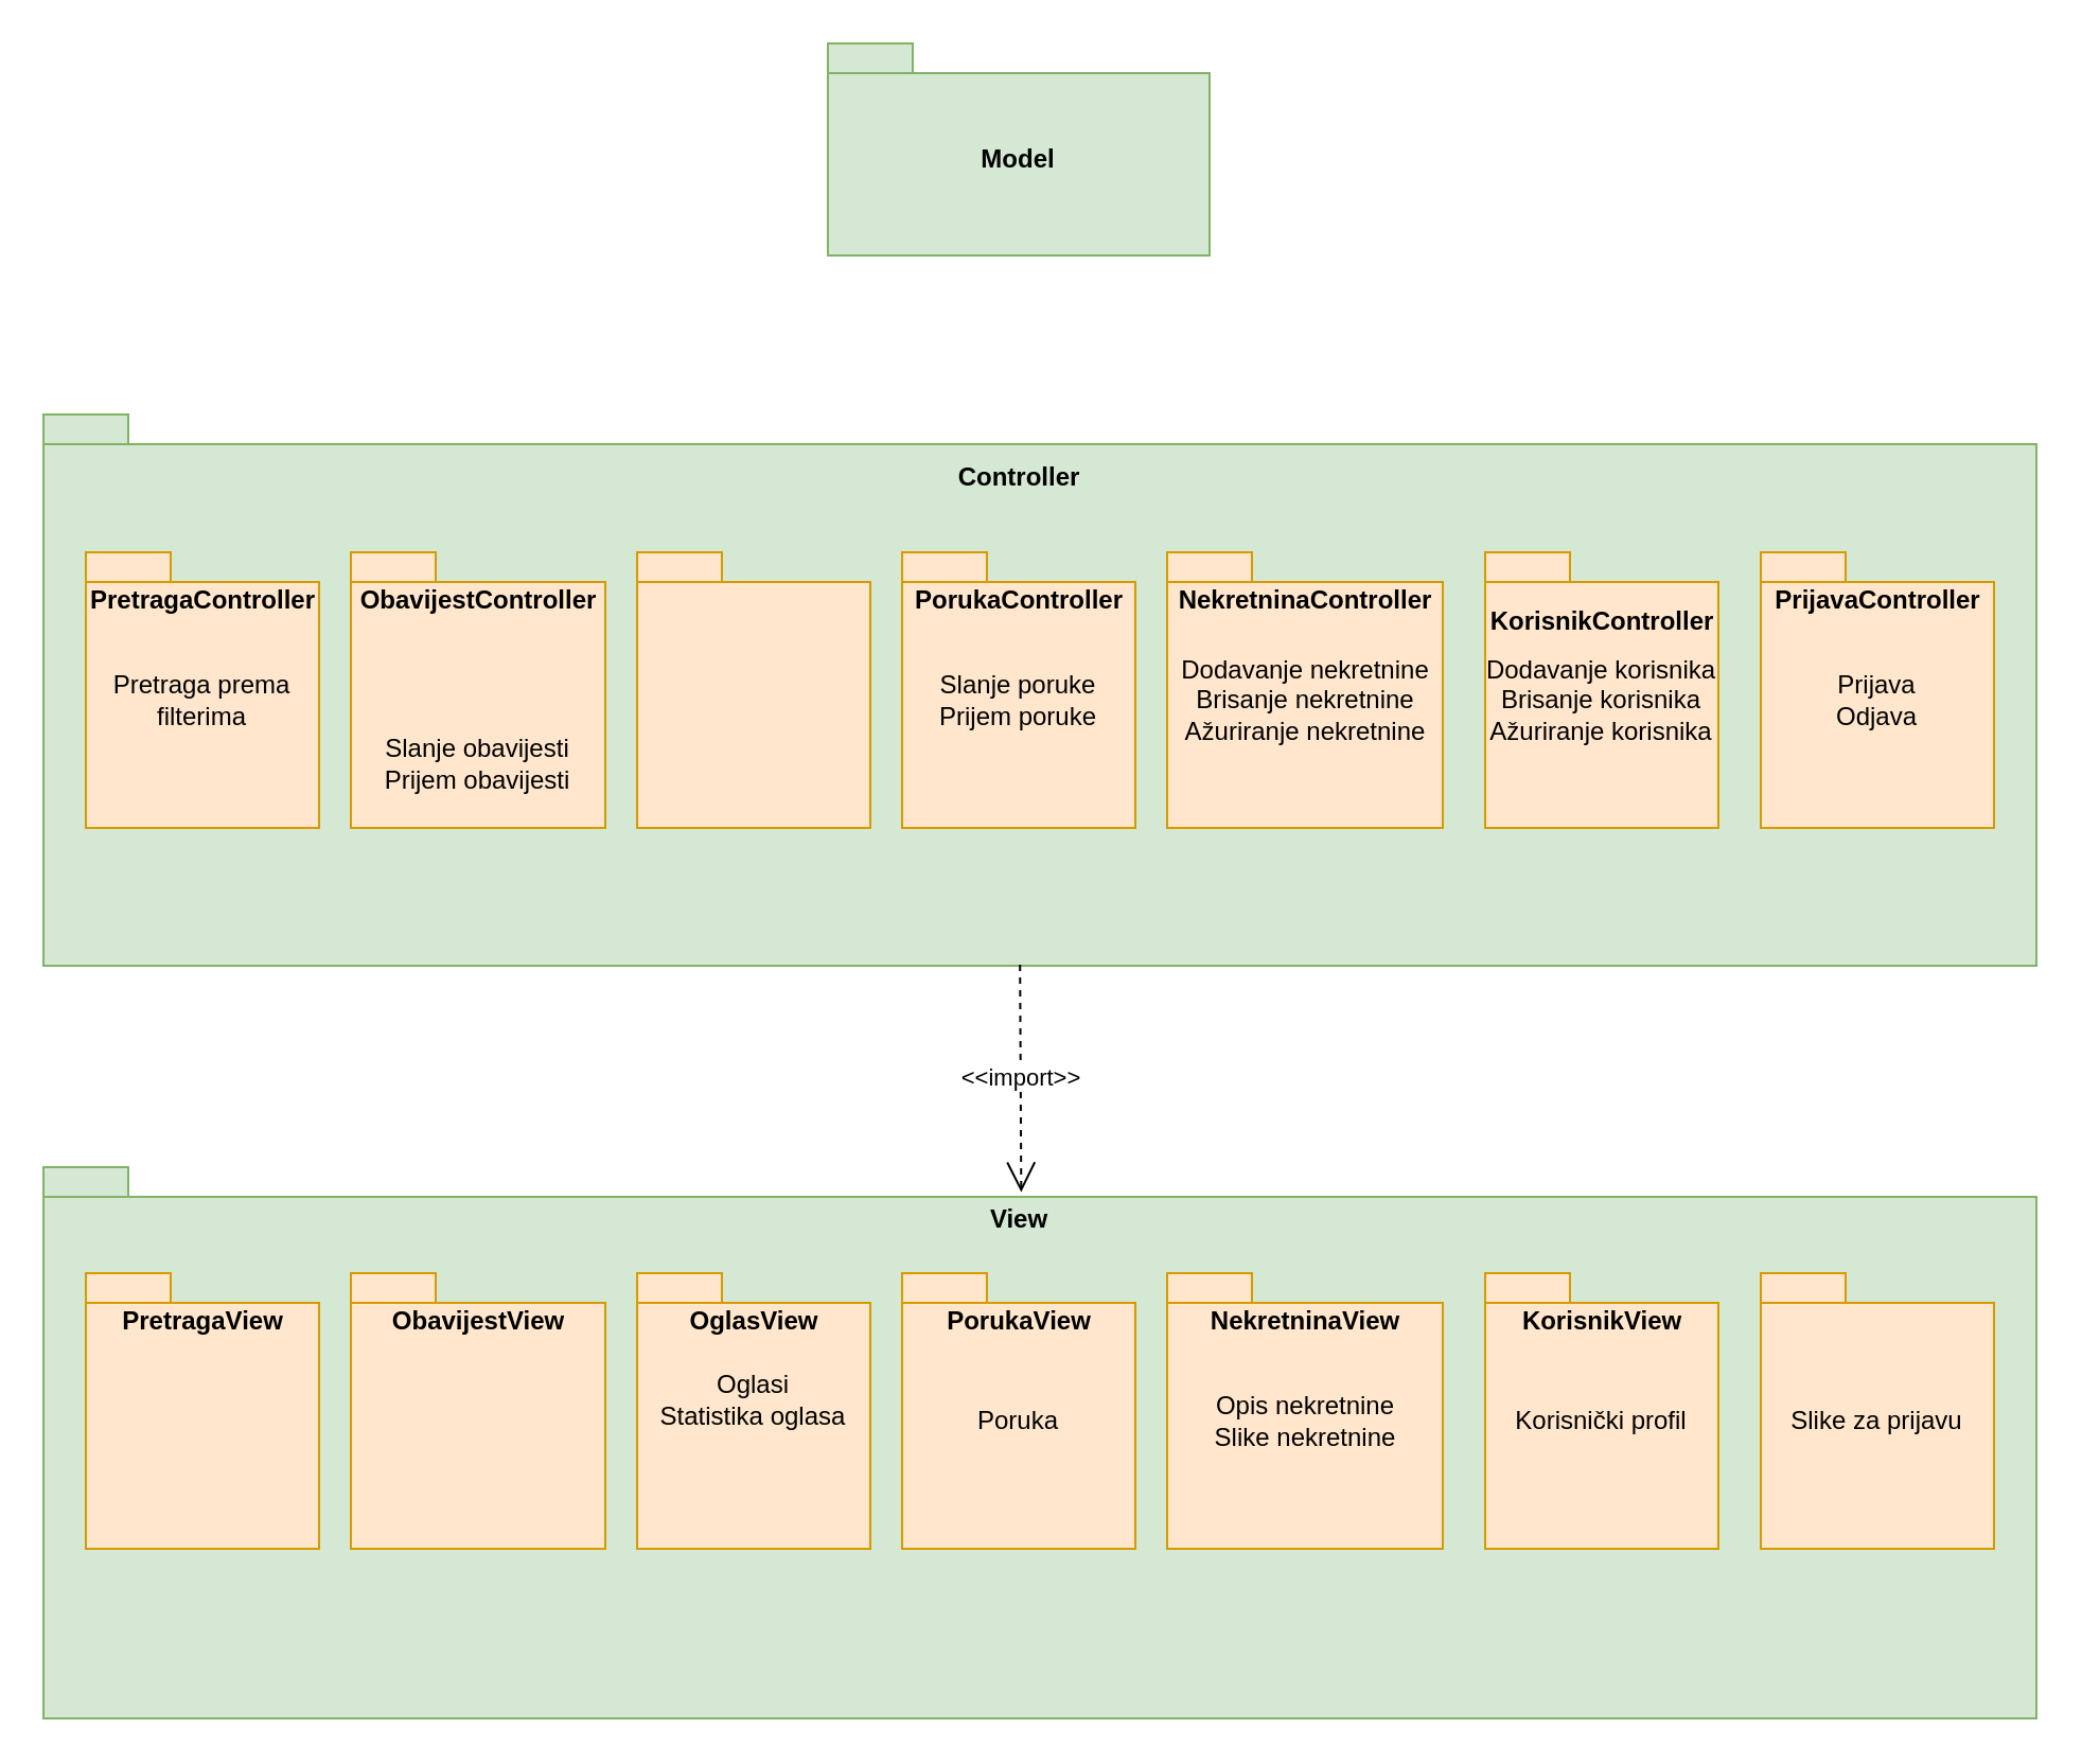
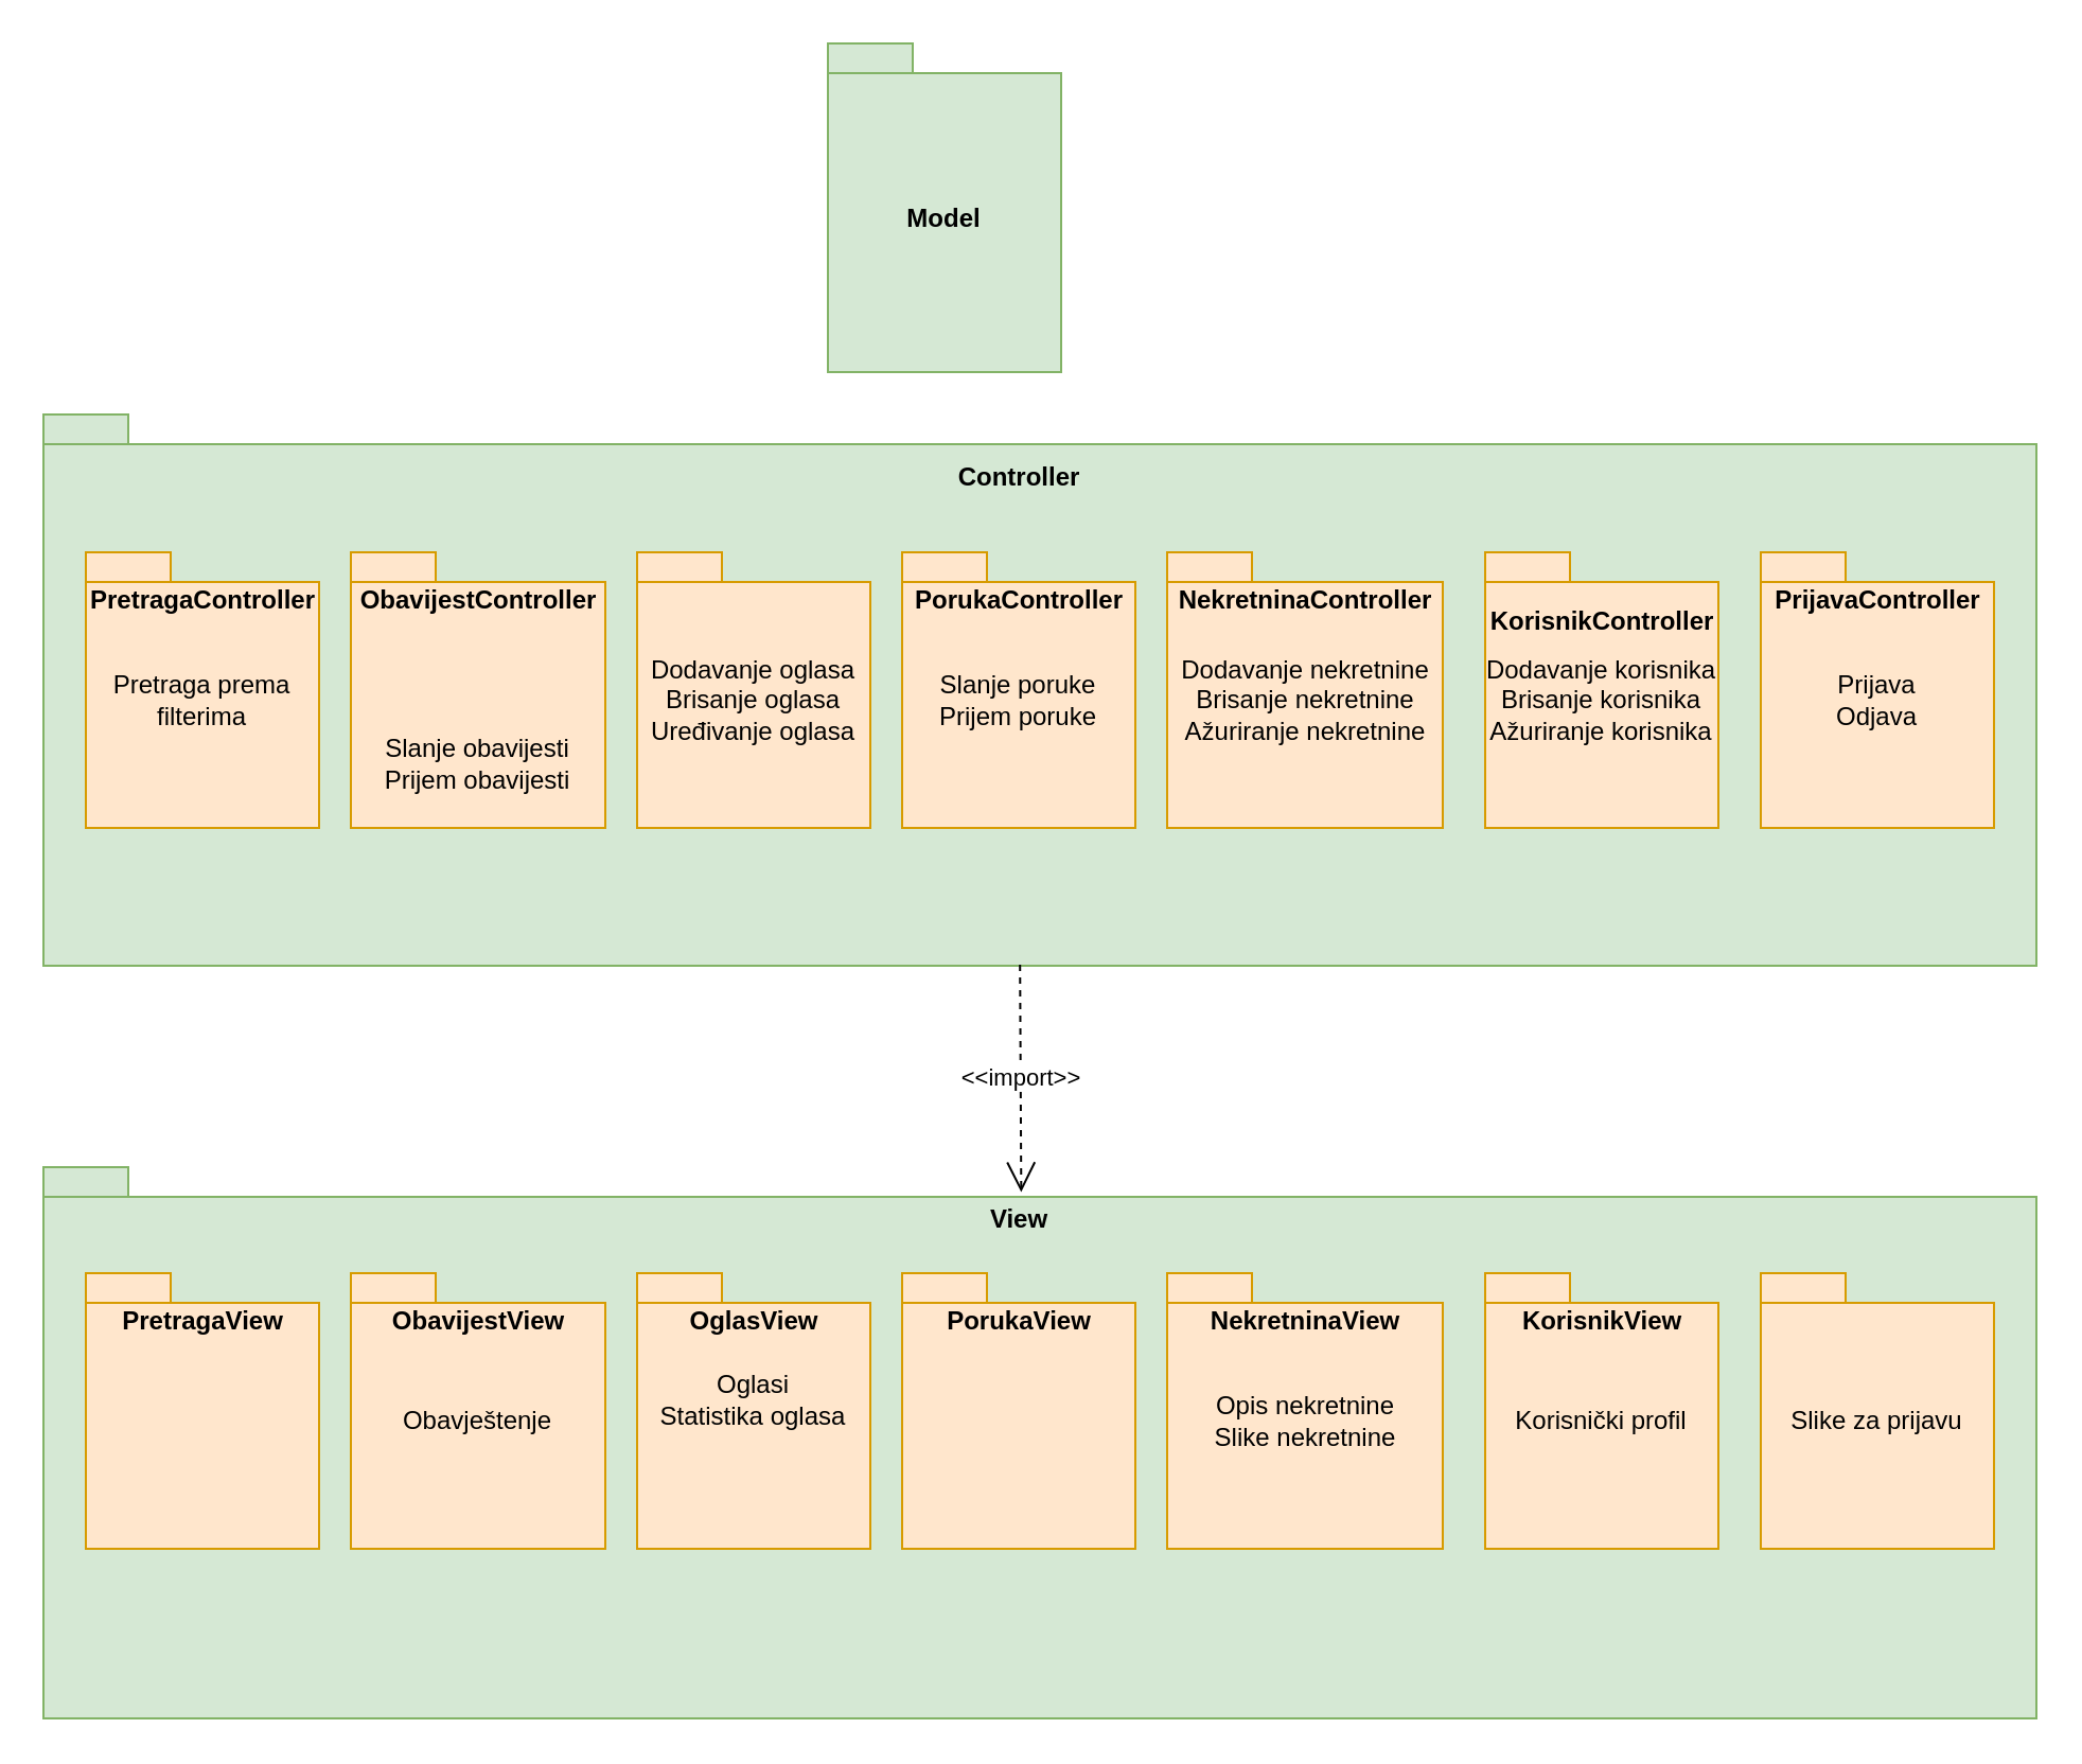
- <mxCell id="2" value="Model" style="shape=folder;fontStyle=1;spacingTop=10;tabWidth=40;tabHeight=14;tabPosition=left;html=1;whiteSpace=wrap;fillColor=#d5e8d4;strokeColor=#82b366;" vertex="1" parent="1"><mxGeometry x="390" y="20" width="180" height="100" as="geometry" /></mxCell>
+ <mxCell id="2" value="Model" style="shape=folder;fontStyle=1;spacingTop=10;tabWidth=40;tabHeight=14;tabPosition=left;html=1;whiteSpace=wrap;fillColor=#d5e8d4;strokeColor=#82b366;" vertex="1" parent="1"><mxGeometry x="390" y="20" width="110" height="155" as="geometry" /></mxCell>
+ <mxCell id="22" value="Dodavanje oglasa&lt;div&gt;Brisanje oglasa&lt;/div&gt;&lt;div&gt;Uređivanje oglasa&lt;/div&gt;" style="text;html=1;align=center;verticalAlign=middle;whiteSpace=wrap;rounded=0;" vertex="1" parent="1"><mxGeometry x="305" y="315" width="100" height="30" as="geometry" /></mxCell>
+ <mxCell id="42" value="Obavještenje" style="text;html=1;align=center;verticalAlign=middle;whiteSpace=wrap;rounded=0;" vertex="1" parent="1"><mxGeometry x="175" y="655" width="100" height="30" as="geometry" /></mxCell>
- <mxCell id="41" value="Poruka" style="text;html=1;align=center;verticalAlign=middle;whiteSpace=wrap;rounded=0;" vertex="1" parent="1"><mxGeometry x="440" y="655" width="80" height="30" as="geometry" /></mxCell>
